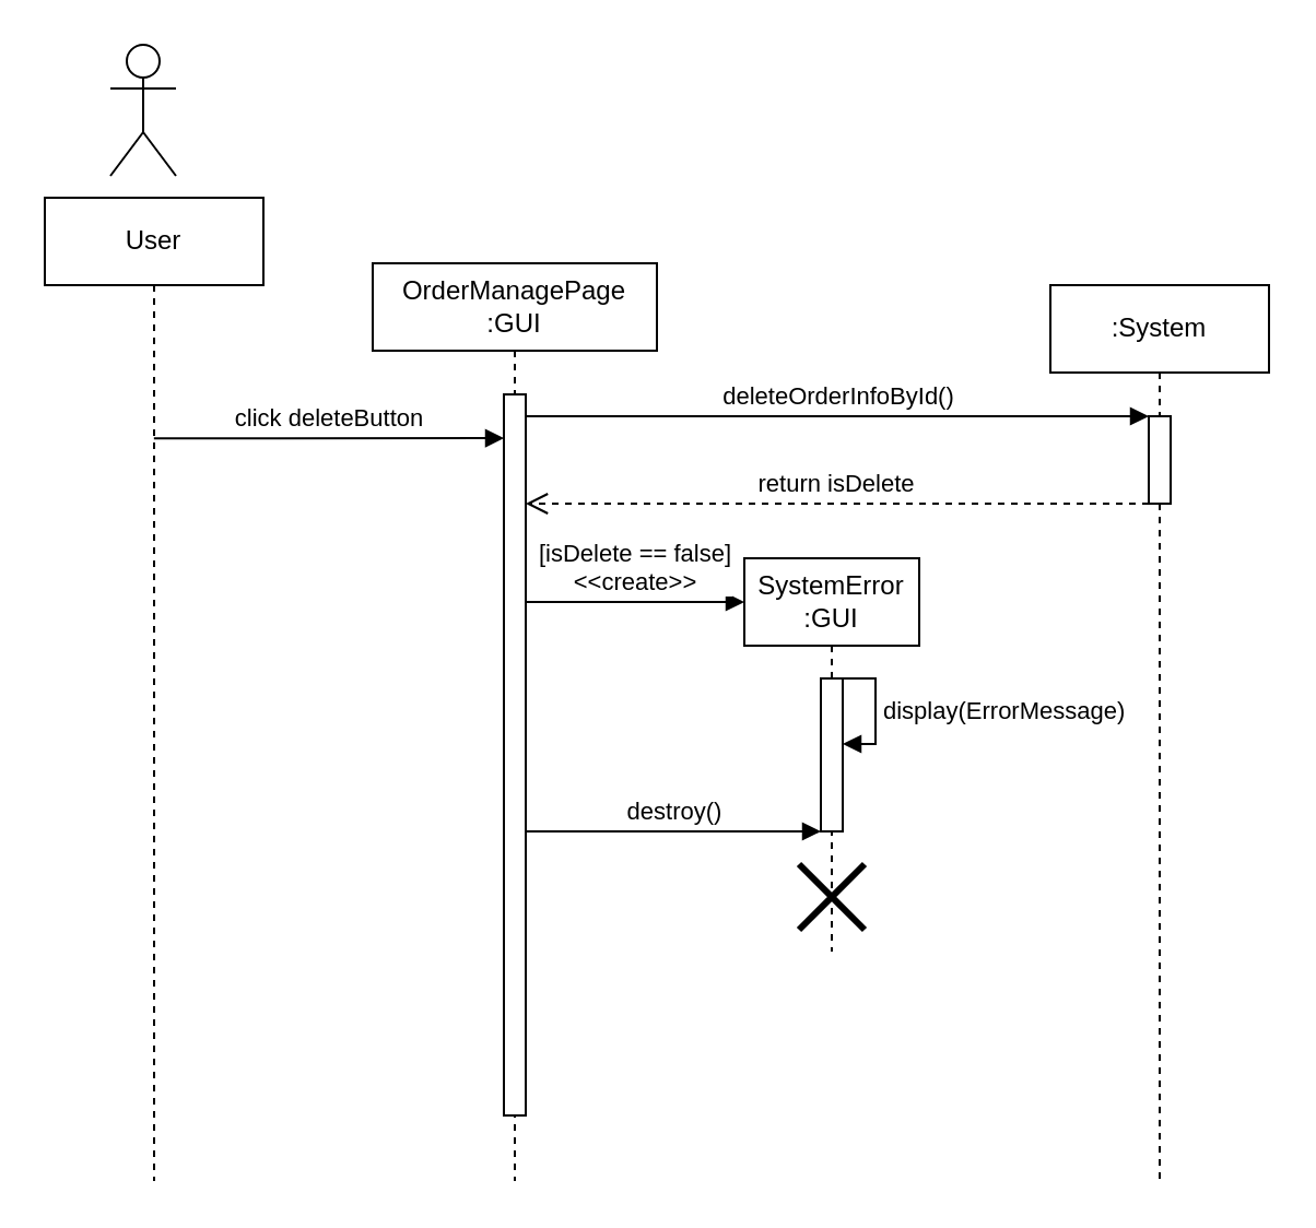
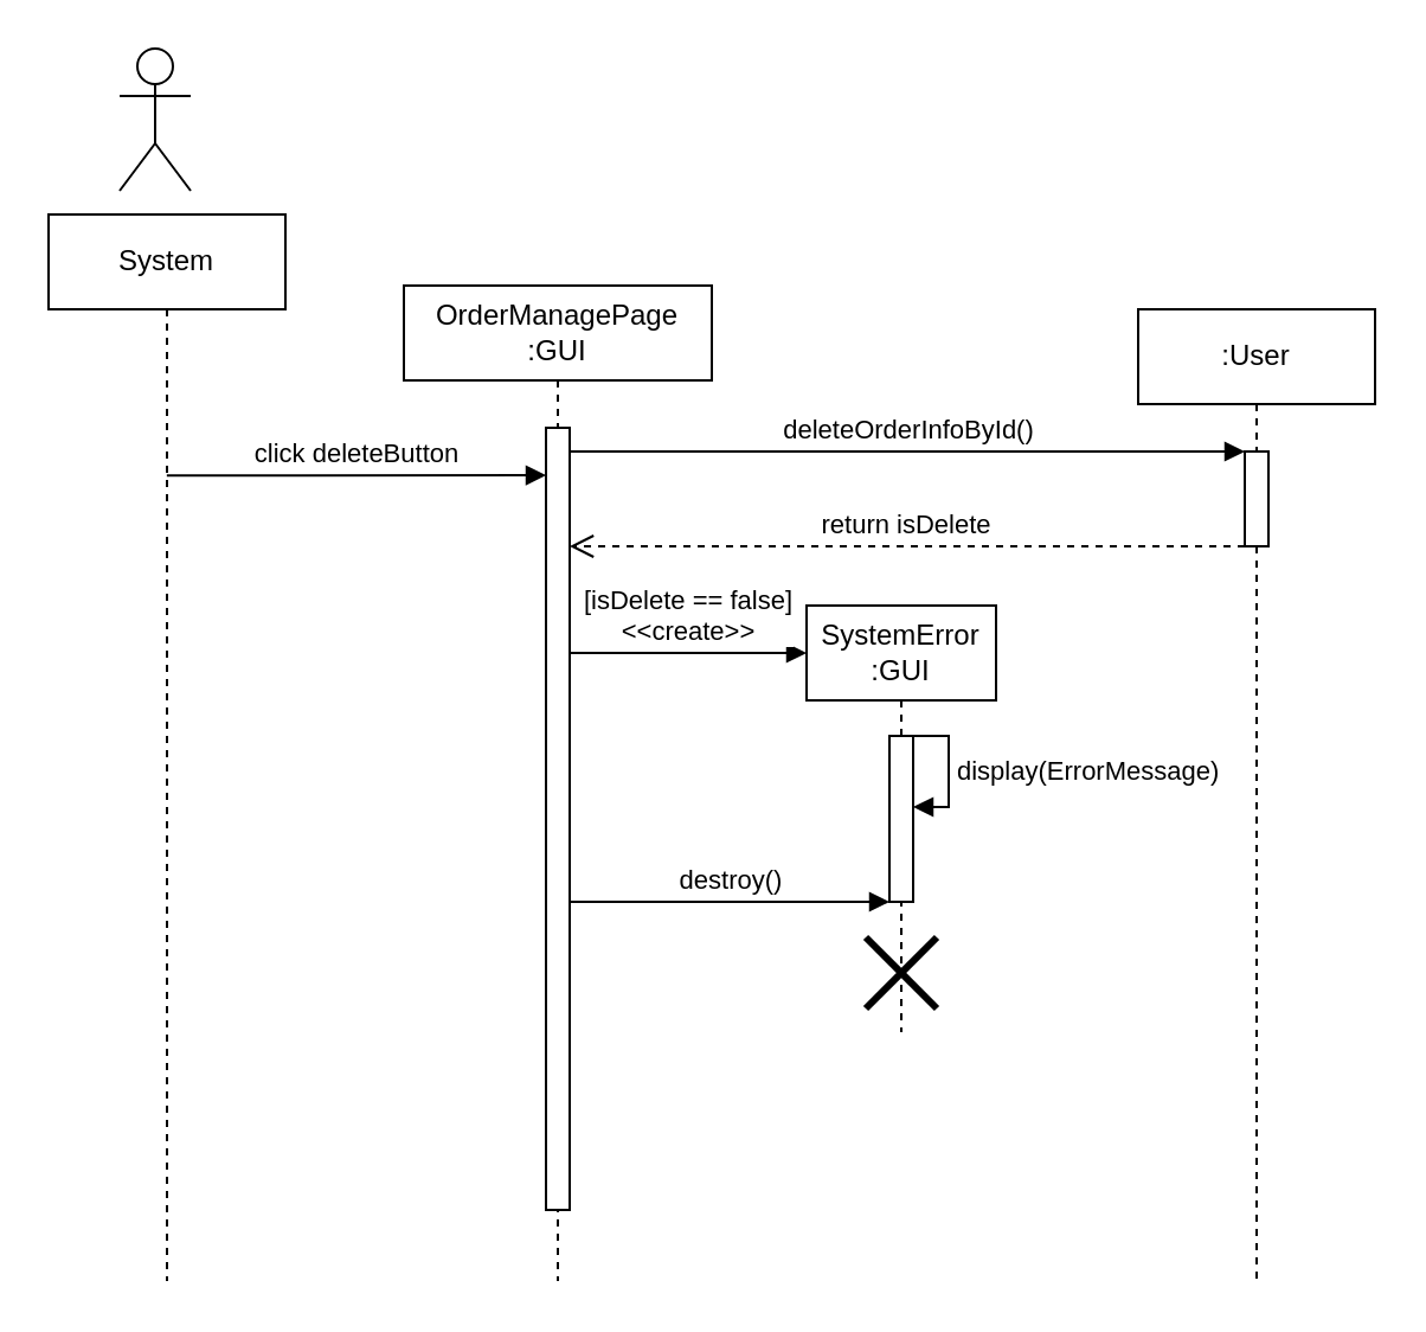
- <mxCell id="3" value="User" style="shape=umlLifeline;perimeter=lifelinePerimeter;whiteSpace=wrap;html=1;container=1;dropTarget=0;collapsible=0;recursiveResize=0;outlineConnect=0;portConstraint=eastwest;newEdgeStyle={&quot;edgeStyle&quot;:&quot;elbowEdgeStyle&quot;,&quot;elbow&quot;:&quot;vertical&quot;,&quot;curved&quot;:0,&quot;rounded&quot;:0};" vertex="1" parent="1"><mxGeometry x="20" y="90" width="100" height="450" as="geometry" /></mxCell>
+ <mxCell id="3" value="System" style="shape=umlLifeline;perimeter=lifelinePerimeter;whiteSpace=wrap;html=1;container=1;dropTarget=0;collapsible=0;recursiveResize=0;outlineConnect=0;portConstraint=eastwest;newEdgeStyle={&quot;edgeStyle&quot;:&quot;elbowEdgeStyle&quot;,&quot;elbow&quot;:&quot;vertical&quot;,&quot;curved&quot;:0,&quot;rounded&quot;:0};" vertex="1" parent="1"><mxGeometry x="20" y="90" width="100" height="450" as="geometry" /></mxCell>
- <mxCell id="7" value=":System" style="shape=umlLifeline;perimeter=lifelinePerimeter;whiteSpace=wrap;html=1;container=1;dropTarget=0;collapsible=0;recursiveResize=0;outlineConnect=0;portConstraint=eastwest;newEdgeStyle={&quot;edgeStyle&quot;:&quot;elbowEdgeStyle&quot;,&quot;elbow&quot;:&quot;vertical&quot;,&quot;curved&quot;:0,&quot;rounded&quot;:0};" vertex="1" parent="1"><mxGeometry x="480" y="130" width="100" height="410" as="geometry" /></mxCell>
+ <mxCell id="7" value=":User" style="shape=umlLifeline;perimeter=lifelinePerimeter;whiteSpace=wrap;html=1;container=1;dropTarget=0;collapsible=0;recursiveResize=0;outlineConnect=0;portConstraint=eastwest;newEdgeStyle={&quot;edgeStyle&quot;:&quot;elbowEdgeStyle&quot;,&quot;elbow&quot;:&quot;vertical&quot;,&quot;curved&quot;:0,&quot;rounded&quot;:0};" vertex="1" parent="1"><mxGeometry x="480" y="130" width="100" height="410" as="geometry" /></mxCell>
